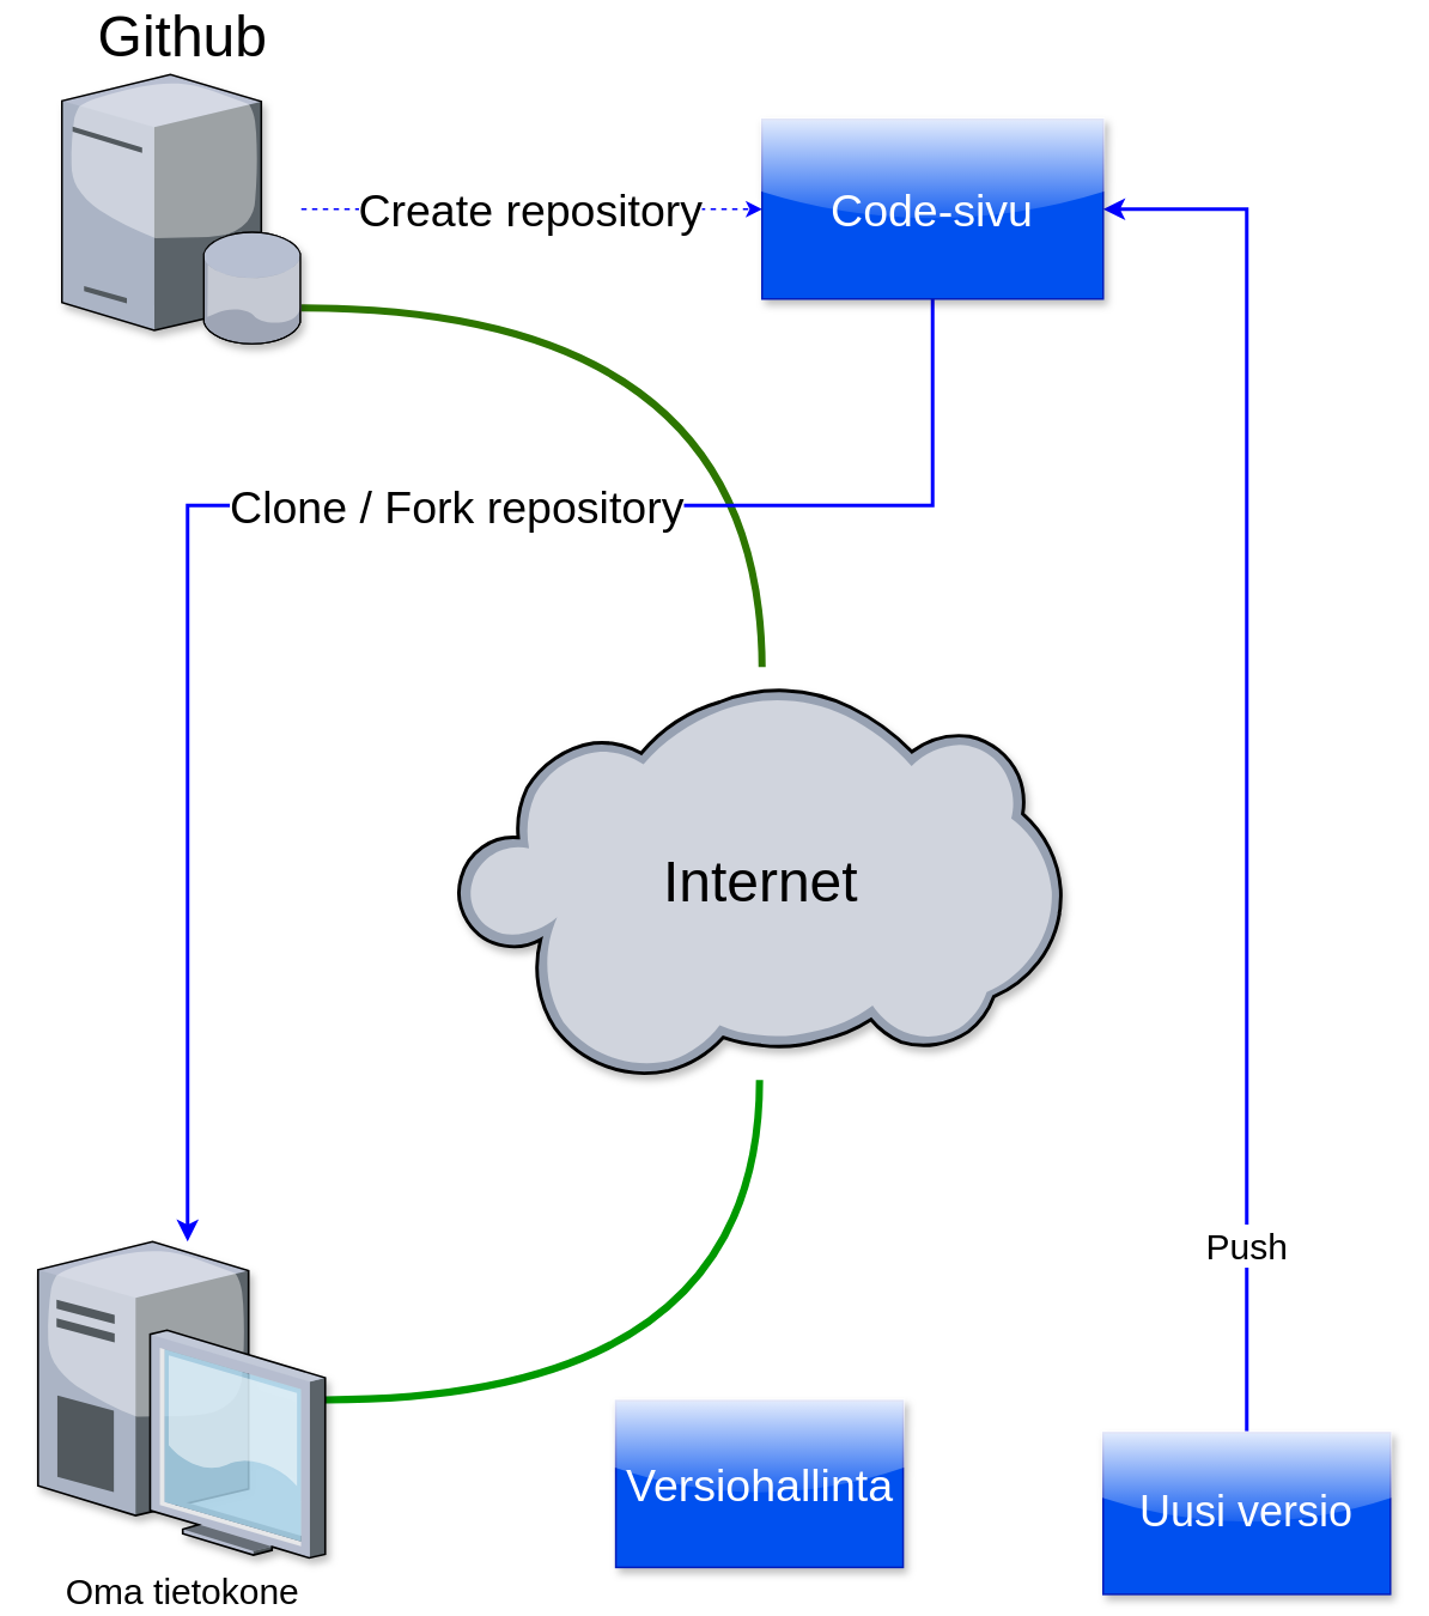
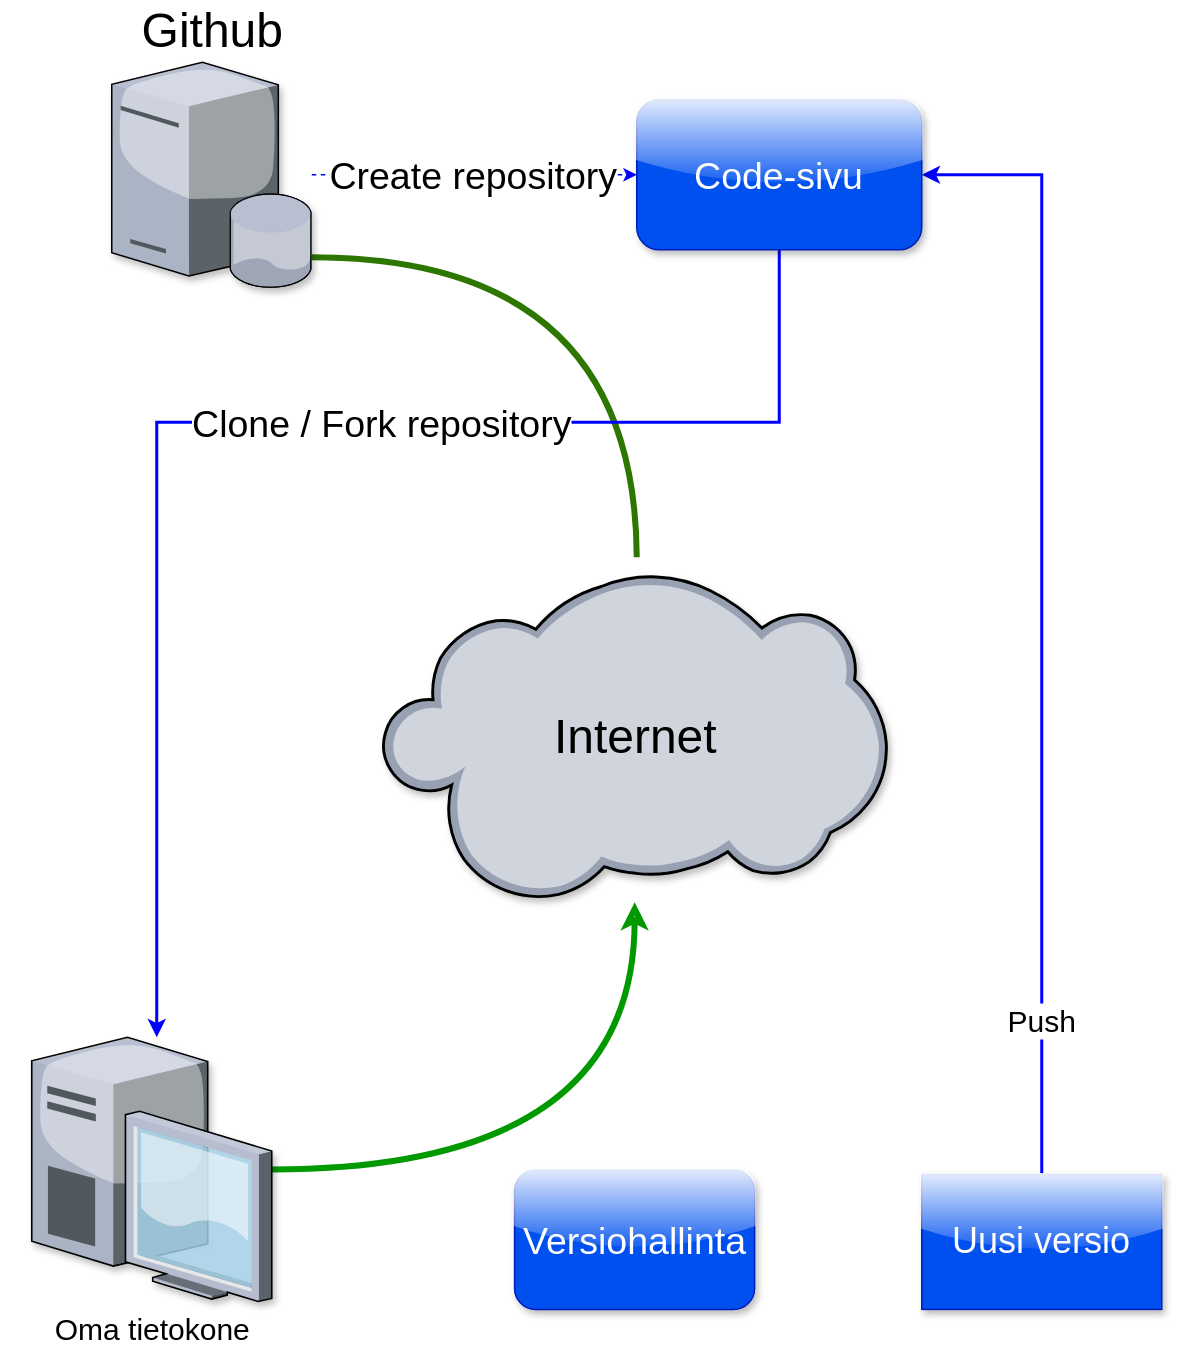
- <mxCell id="5" value="Github" style="verticalLabelPosition=top;sketch=0;aspect=fixed;html=1;verticalAlign=bottom;strokeColor=none;align=center;outlineConnect=0;shape=mxgraph.citrix.database_server;fontSize=32;shadow=1;labelPosition=center;" vertex="1" parent="1"><mxGeometry x="34" y="20" width="133.34" height="150" as="geometry" /></mxCell>
+ <mxCell id="5" value="Github" style="verticalLabelPosition=top;sketch=0;aspect=fixed;html=1;verticalAlign=bottom;strokeColor=none;align=center;outlineConnect=0;shape=mxgraph.citrix.database_server;fontSize=32;shadow=1;labelPosition=center;" vertex="1" parent="1"><mxGeometry x="74" y="20" width="133.34" height="150" as="geometry" /></mxCell>
- <mxCell id="12" value="Code-sivu" style="rounded=0;whiteSpace=wrap;html=1;shadow=1;strokeColor=#001DBC;fontSize=25;fontColor=#ffffff;glass=1;fillColor=#0050ef;" vertex="1" parent="1"><mxGeometry x="424" y="45" width="190" height="100" as="geometry" /></mxCell>
+ <mxCell id="12" value="Code-sivu" style="whiteSpace=wrap;html=1;shadow=1;strokeColor=#001DBC;fontSize=25;fontColor=#ffffff;glass=1;fillColor=#0050ef;rounded=1;" vertex="1" parent="1"><mxGeometry x="424" y="45" width="190" height="100" as="geometry" /></mxCell>
- <mxCell id="6" style="edgeStyle=orthogonalEdgeStyle;curved=1;orthogonalLoop=1;jettySize=auto;html=1;strokeColor=#009900;fontSize=20;fontColor=#000000;endArrow=none;endFill=0;strokeWidth=4;" edge="1" parent="1" source="7" target="2"><mxGeometry relative="1" as="geometry" /></mxCell>
+ <mxCell id="6" style="edgeStyle=orthogonalEdgeStyle;curved=1;orthogonalLoop=1;jettySize=auto;html=1;strokeColor=#009900;fontSize=20;fontColor=#000000;endArrow=classic;endFill=0;strokeWidth=4;" edge="1" parent="1" source="7" target="2"><mxGeometry relative="1" as="geometry" /></mxCell>
- <mxCell id="8" value="Versiohallinta" style="rounded=0;whiteSpace=wrap;html=1;shadow=1;fontSize=25;fontColor=#ffffff;strokeColor=#001DBC;glass=1;fillColor=#0050ef;" vertex="1" parent="1"><mxGeometry x="342.55" y="758.57" width="160" height="92.86" as="geometry" /></mxCell>
+ <mxCell id="8" value="Versiohallinta" style="whiteSpace=wrap;html=1;shadow=1;fontSize=25;fontColor=#ffffff;strokeColor=#001DBC;glass=1;fillColor=#0050ef;rounded=1;" vertex="1" parent="1"><mxGeometry x="342.55" y="758.57" width="160" height="92.86" as="geometry" /></mxCell>
- <mxCell id="10" value="Uusi versio" style="rounded=0;whiteSpace=wrap;html=1;shadow=1;strokeColor=#001DBC;fontSize=24;fontColor=#ffffff;fillColor=#0050ef;glass=1;" vertex="1" parent="1"><mxGeometry x="614" y="776.43" width="160" height="90" as="geometry" /></mxCell>
+ <mxCell id="10" value="Uusi versio" style="rounded=0;whiteSpace=wrap;html=1;shadow=1;strokeColor=#001DBC;fontSize=24;fontColor=#ffffff;fillColor=#0050ef;glass=1;" vertex="1" parent="1"><mxGeometry x="614" y="761.43" width="160" height="90" as="geometry" /></mxCell>
